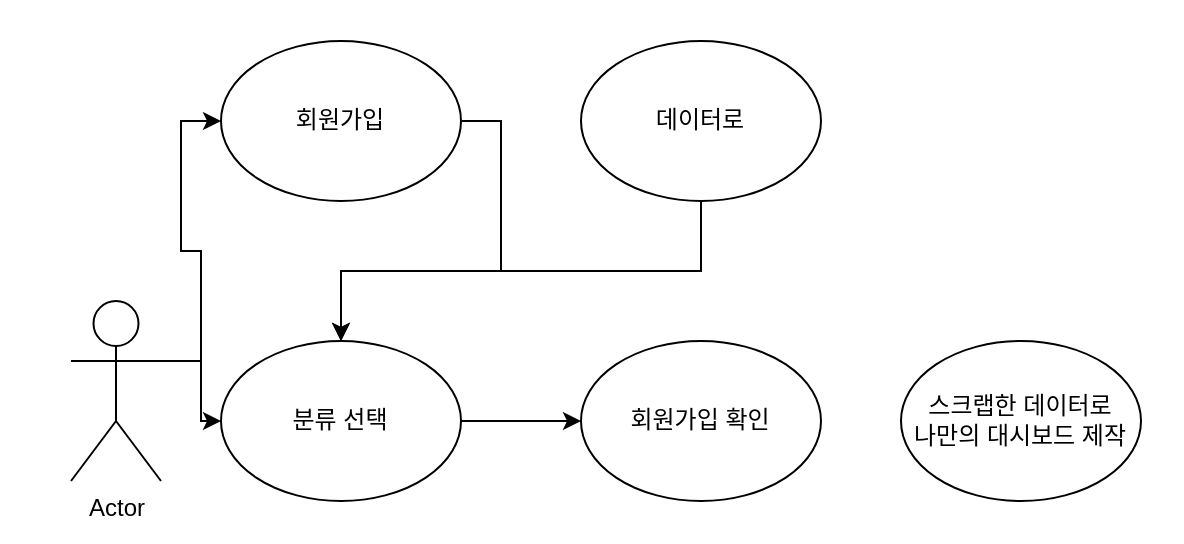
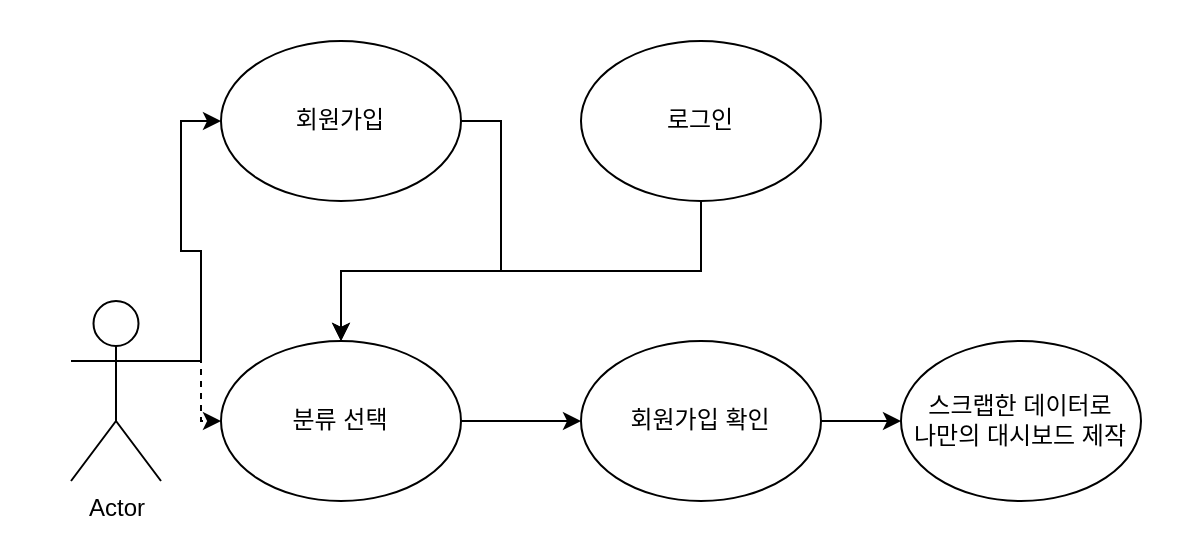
- <mxCell id="11" value="데이터로" style="ellipse;whiteSpace=wrap;html=1;" vertex="1" parent="2"><mxGeometry x="270" width="120" height="80" as="geometry" /></mxCell>
+ <mxCell id="11" value="로그인" style="ellipse;whiteSpace=wrap;html=1;" vertex="1" parent="2"><mxGeometry x="270" width="120" height="80" as="geometry" /></mxCell>
- <mxCell id="9" style="edgeStyle=orthogonalEdgeStyle;rounded=0;orthogonalLoop=1;jettySize=auto;html=1;exitX=1;exitY=0.333;exitDx=0;exitDy=0;exitPerimeter=0;entryX=0;entryY=0.5;entryDx=0;entryDy=0;" edge="1" parent="2" source="3" target="8"><mxGeometry relative="1" as="geometry" /></mxCell>
+ <mxCell id="9" style="edgeStyle=orthogonalEdgeStyle;rounded=0;orthogonalLoop=1;jettySize=auto;html=1;exitX=1;exitY=0.333;exitDx=0;exitDy=0;exitPerimeter=0;entryX=0;entryY=0.5;entryDx=0;entryDy=0;dashed=1;" edge="1" parent="2" source="3" target="8"><mxGeometry relative="1" as="geometry" /></mxCell>
+ <mxCell id="5" style="edgeStyle=orthogonalEdgeStyle;rounded=0;orthogonalLoop=1;jettySize=auto;html=1;exitX=1;exitY=0.5;exitDx=0;exitDy=0;entryX=0;entryY=0.5;entryDx=0;entryDy=0;" edge="1" parent="2" source="6" target="4"><mxGeometry relative="1" as="geometry" /></mxCell>
